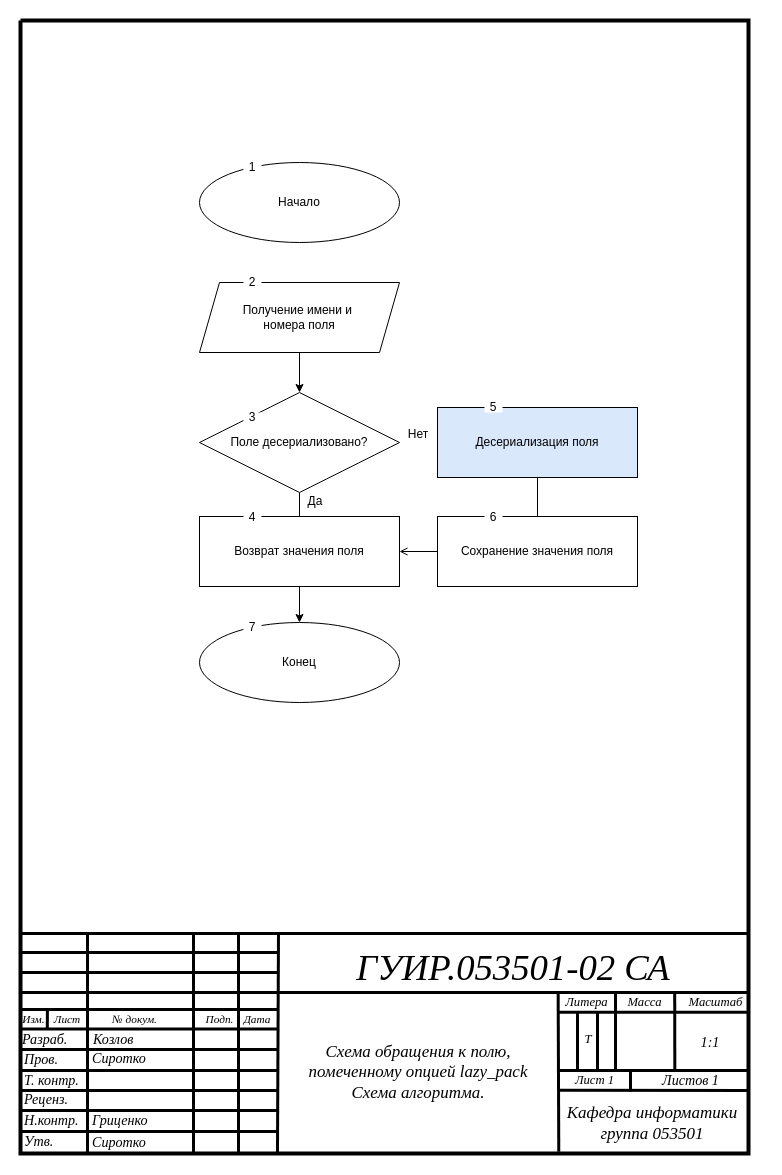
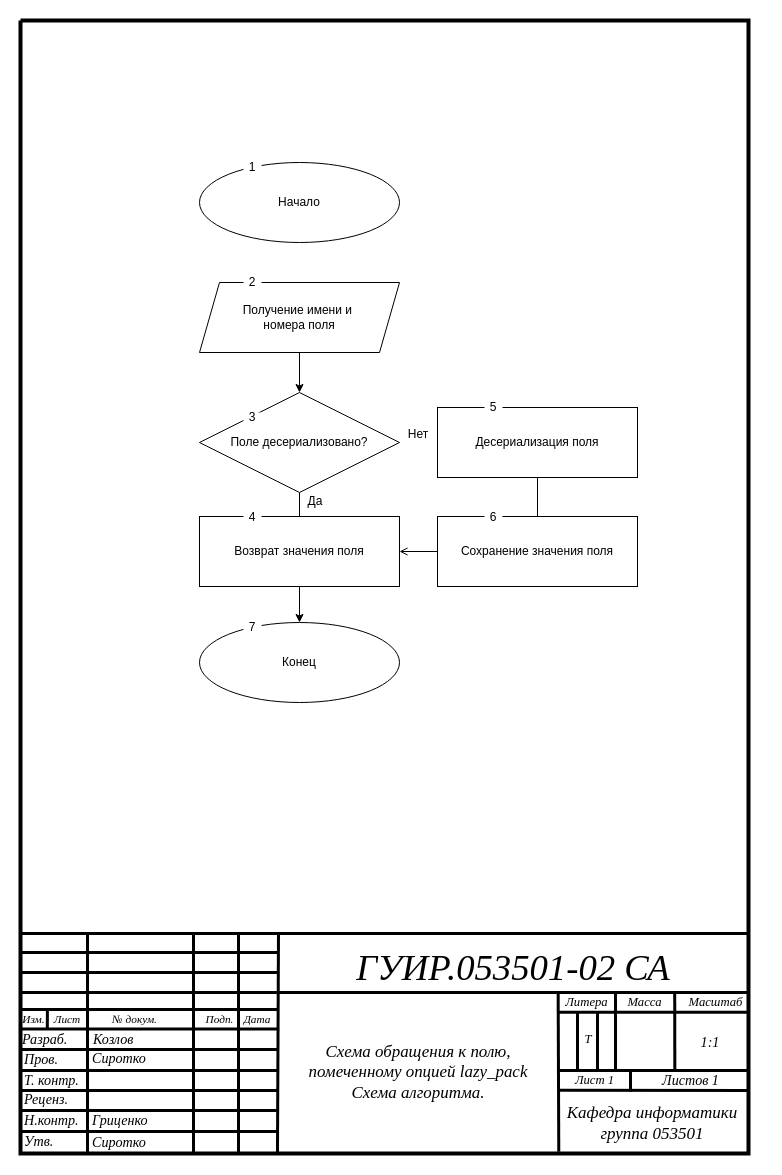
- <mxCell id="78" value="Десериализация поля" style="rounded=0;whiteSpace=wrap;html=1;fillColor=#dae8fc;" parent="1" vertex="1"><mxGeometry x="437" y="407" width="200" height="70" as="geometry" /></mxCell>
+ <mxCell id="78" value="Десериализация поля" style="rounded=0;whiteSpace=wrap;html=1;" parent="1" vertex="1"><mxGeometry x="437" y="407" width="200" height="70" as="geometry" /></mxCell>
